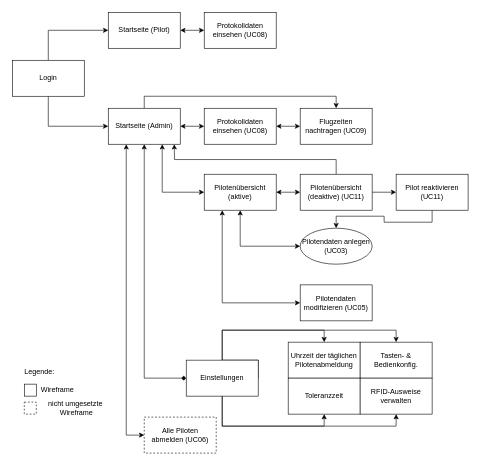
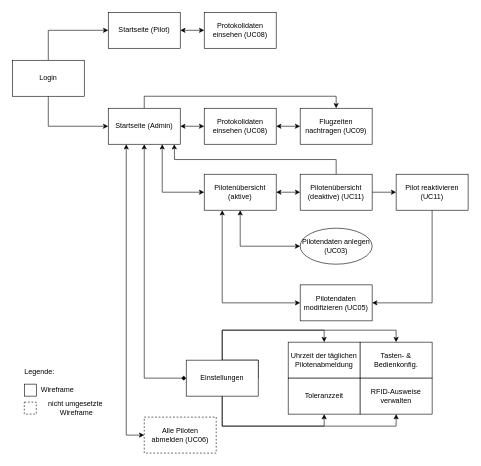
- <mxCell id="14" style="edgeStyle=orthogonalEdgeStyle;rounded=0;orthogonalLoop=1;jettySize=auto;html=1;exitX=0.5;exitY=1;exitDx=0;exitDy=0;startArrow=none;startFill=0;" parent="1" source="15" target="2" edge="1"><mxGeometry relative="1" as="geometry" /></mxCell>
+ <mxCell id="14" style="edgeStyle=orthogonalEdgeStyle;rounded=0;orthogonalLoop=1;jettySize=auto;html=1;exitX=0.5;exitY=1;exitDx=0;exitDy=0;entryX=1;entryY=0.5;entryDx=0;entryDy=0;startArrow=none;startFill=0;" parent="1" source="15" target="3" edge="1"><mxGeometry relative="1" as="geometry" /></mxCell>
